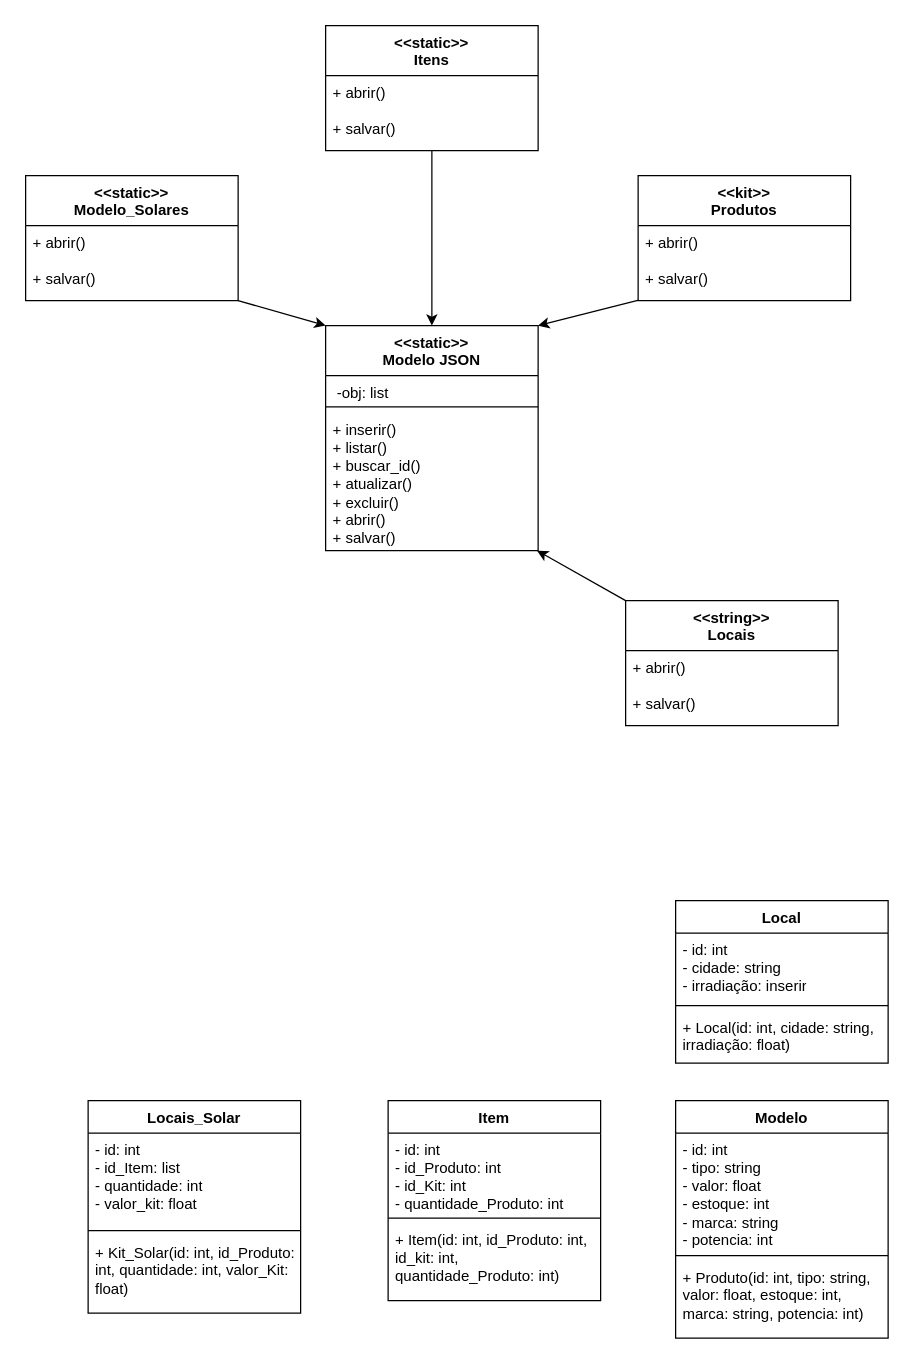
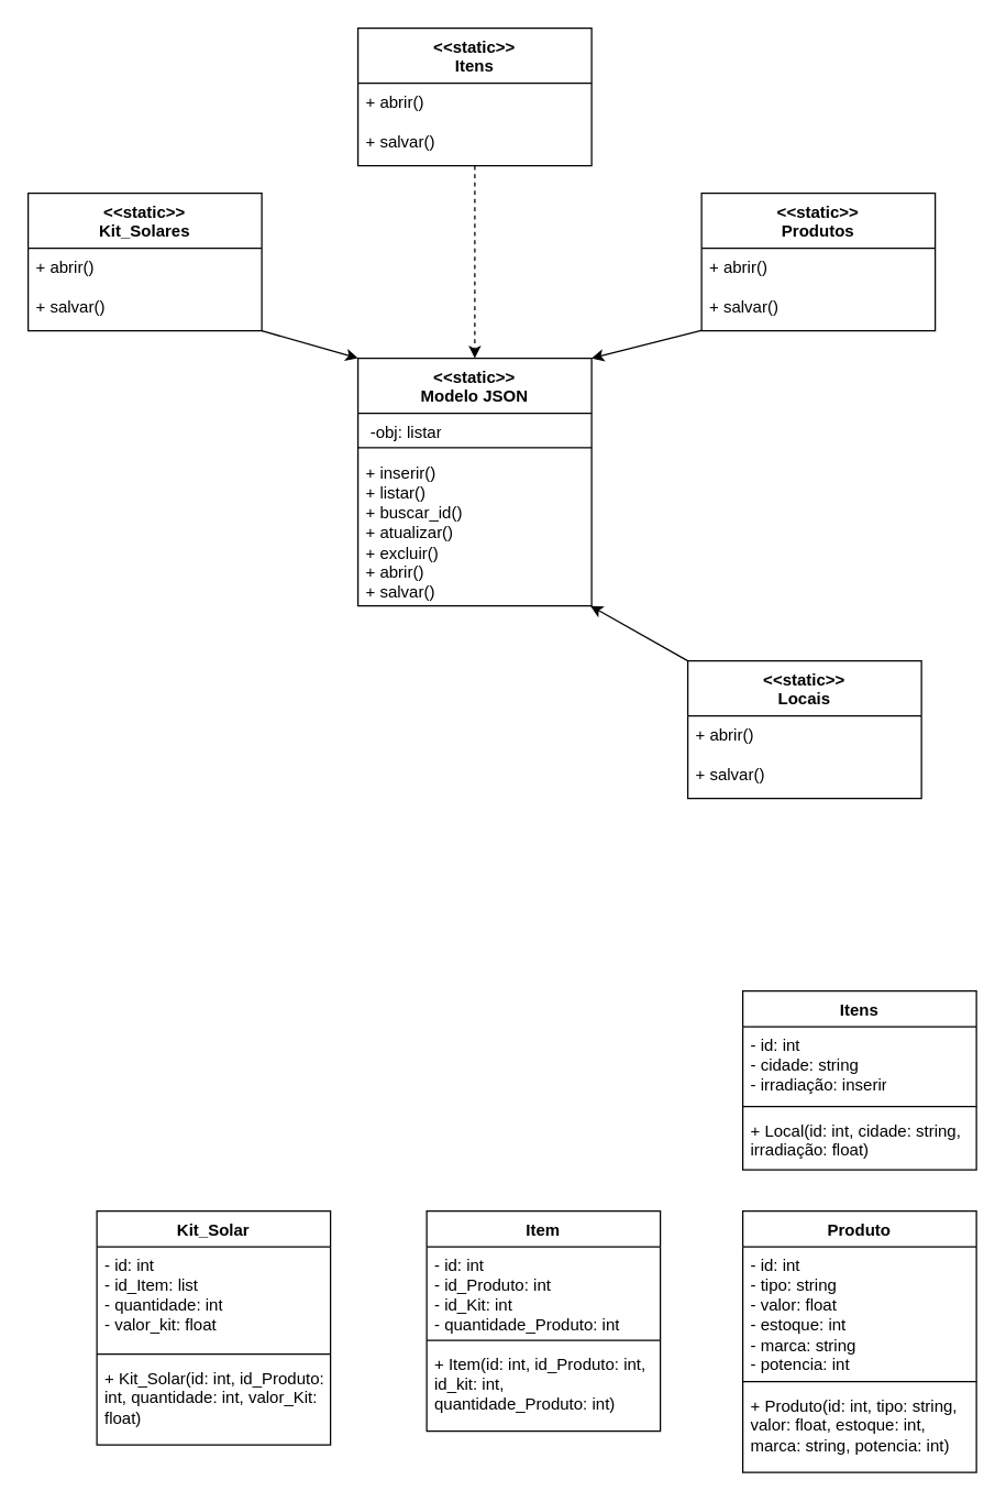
- <mxCell id="31" value="&amp;lt;&amp;lt;static&amp;gt;&amp;gt;&lt;div&gt;Modelo_Solares&lt;/div&gt;" style="swimlane;fontStyle=1;align=center;verticalAlign=top;childLayout=stackLayout;horizontal=1;startSize=40;horizontalStack=0;resizeParent=1;resizeParentMax=0;resizeLast=0;collapsible=1;marginBottom=0;whiteSpace=wrap;html=1;" vertex="1" parent="1"><mxGeometry x="20" y="140" width="170" height="100" as="geometry" /></mxCell>
+ <mxCell id="31" value="&amp;lt;&amp;lt;static&amp;gt;&amp;gt;&lt;div&gt;Kit_Solares&lt;/div&gt;" style="swimlane;fontStyle=1;align=center;verticalAlign=top;childLayout=stackLayout;horizontal=1;startSize=40;horizontalStack=0;resizeParent=1;resizeParentMax=0;resizeLast=0;collapsible=1;marginBottom=0;whiteSpace=wrap;html=1;" vertex="1" parent="1"><mxGeometry x="20" y="140" width="170" height="100" as="geometry" /></mxCell>
- <mxCell id="17" value="&amp;lt;&amp;lt;kit&amp;gt;&amp;gt;&lt;div&gt;Produtos&lt;/div&gt;" style="swimlane;fontStyle=1;align=center;verticalAlign=top;childLayout=stackLayout;horizontal=1;startSize=40;horizontalStack=0;resizeParent=1;resizeParentMax=0;resizeLast=0;collapsible=1;marginBottom=0;whiteSpace=wrap;html=1;" vertex="1" parent="1"><mxGeometry x="510" y="140" width="170" height="100" as="geometry" /></mxCell>
+ <mxCell id="17" value="&amp;lt;&amp;lt;static&amp;gt;&amp;gt;&lt;div&gt;Produtos&lt;/div&gt;" style="swimlane;fontStyle=1;align=center;verticalAlign=top;childLayout=stackLayout;horizontal=1;startSize=40;horizontalStack=0;resizeParent=1;resizeParentMax=0;resizeLast=0;collapsible=1;marginBottom=0;whiteSpace=wrap;html=1;" vertex="1" parent="1"><mxGeometry x="510" y="140" width="170" height="100" as="geometry" /></mxCell>
- <mxCell id="24" style="edgeStyle=orthogonalEdgeStyle;rounded=0;orthogonalLoop=1;jettySize=auto;html=1;exitX=0.5;exitY=1;exitDx=0;exitDy=0;" edge="1" parent="1" source="25" target="6"><mxGeometry relative="1" as="geometry" /></mxCell>
+ <mxCell id="24" style="edgeStyle=orthogonalEdgeStyle;rounded=0;orthogonalLoop=1;jettySize=auto;html=1;exitX=0.5;exitY=1;exitDx=0;exitDy=0;dashed=1;" edge="1" parent="1" source="25" target="6"><mxGeometry relative="1" as="geometry" /></mxCell>
- <mxCell id="7" value="&amp;nbsp;-obj: list" style="text;strokeColor=none;fillColor=none;align=left;verticalAlign=top;spacingLeft=4;spacingRight=4;overflow=hidden;rotatable=0;points=[[0,0.5],[1,0.5]];portConstraint=eastwest;whiteSpace=wrap;html=1;" vertex="1" parent="6"><mxGeometry y="40" width="170" height="20" as="geometry" /></mxCell>
+ <mxCell id="7" value="&amp;nbsp;-obj: listar" style="text;strokeColor=none;fillColor=none;align=left;verticalAlign=top;spacingLeft=4;spacingRight=4;overflow=hidden;rotatable=0;points=[[0,0.5],[1,0.5]];portConstraint=eastwest;whiteSpace=wrap;html=1;" vertex="1" parent="6"><mxGeometry y="40" width="170" height="20" as="geometry" /></mxCell>
- <mxCell id="11" value="&amp;lt;&amp;lt;string&amp;gt;&amp;gt;&lt;div&gt;Locais&lt;/div&gt;" style="swimlane;fontStyle=1;align=center;verticalAlign=top;childLayout=stackLayout;horizontal=1;startSize=40;horizontalStack=0;resizeParent=1;resizeParentMax=0;resizeLast=0;collapsible=1;marginBottom=0;whiteSpace=wrap;html=1;" vertex="1" parent="1"><mxGeometry x="500" y="480" width="170" height="100" as="geometry" /></mxCell>
+ <mxCell id="11" value="&amp;lt;&amp;lt;static&amp;gt;&amp;gt;&lt;div&gt;Locais&lt;/div&gt;" style="swimlane;fontStyle=1;align=center;verticalAlign=top;childLayout=stackLayout;horizontal=1;startSize=40;horizontalStack=0;resizeParent=1;resizeParentMax=0;resizeLast=0;collapsible=1;marginBottom=0;whiteSpace=wrap;html=1;" vertex="1" parent="1"><mxGeometry x="500" y="480" width="170" height="100" as="geometry" /></mxCell>
- <mxCell id="2" value="Local" style="swimlane;fontStyle=1;align=center;verticalAlign=top;childLayout=stackLayout;horizontal=1;startSize=26;horizontalStack=0;resizeParent=1;resizeParentMax=0;resizeLast=0;collapsible=1;marginBottom=0;whiteSpace=wrap;html=1;" vertex="1" parent="1"><mxGeometry x="540" y="720" width="170" height="130" as="geometry" /></mxCell>
+ <mxCell id="2" value="Itens" style="swimlane;fontStyle=1;align=center;verticalAlign=top;childLayout=stackLayout;horizontal=1;startSize=26;horizontalStack=0;resizeParent=1;resizeParentMax=0;resizeLast=0;collapsible=1;marginBottom=0;whiteSpace=wrap;html=1;" vertex="1" parent="1"><mxGeometry x="540" y="720" width="170" height="130" as="geometry" /></mxCell>
- <mxCell id="27" value="Locais_Solar" style="swimlane;fontStyle=1;align=center;verticalAlign=top;childLayout=stackLayout;horizontal=1;startSize=26;horizontalStack=0;resizeParent=1;resizeParentMax=0;resizeLast=0;collapsible=1;marginBottom=0;whiteSpace=wrap;html=1;" vertex="1" parent="1"><mxGeometry x="70" y="880" width="170" height="170" as="geometry" /></mxCell>
+ <mxCell id="27" value="Kit_Solar" style="swimlane;fontStyle=1;align=center;verticalAlign=top;childLayout=stackLayout;horizontal=1;startSize=26;horizontalStack=0;resizeParent=1;resizeParentMax=0;resizeLast=0;collapsible=1;marginBottom=0;whiteSpace=wrap;html=1;" vertex="1" parent="1"><mxGeometry x="70" y="880" width="170" height="170" as="geometry" /></mxCell>
- <mxCell id="13" value="Modelo" style="swimlane;fontStyle=1;align=center;verticalAlign=top;childLayout=stackLayout;horizontal=1;startSize=26;horizontalStack=0;resizeParent=1;resizeParentMax=0;resizeLast=0;collapsible=1;marginBottom=0;whiteSpace=wrap;html=1;" vertex="1" parent="1"><mxGeometry x="540" y="880" width="170" height="190" as="geometry" /></mxCell>
+ <mxCell id="13" value="Produto" style="swimlane;fontStyle=1;align=center;verticalAlign=top;childLayout=stackLayout;horizontal=1;startSize=26;horizontalStack=0;resizeParent=1;resizeParentMax=0;resizeLast=0;collapsible=1;marginBottom=0;whiteSpace=wrap;html=1;" vertex="1" parent="1"><mxGeometry x="540" y="880" width="170" height="190" as="geometry" /></mxCell>
